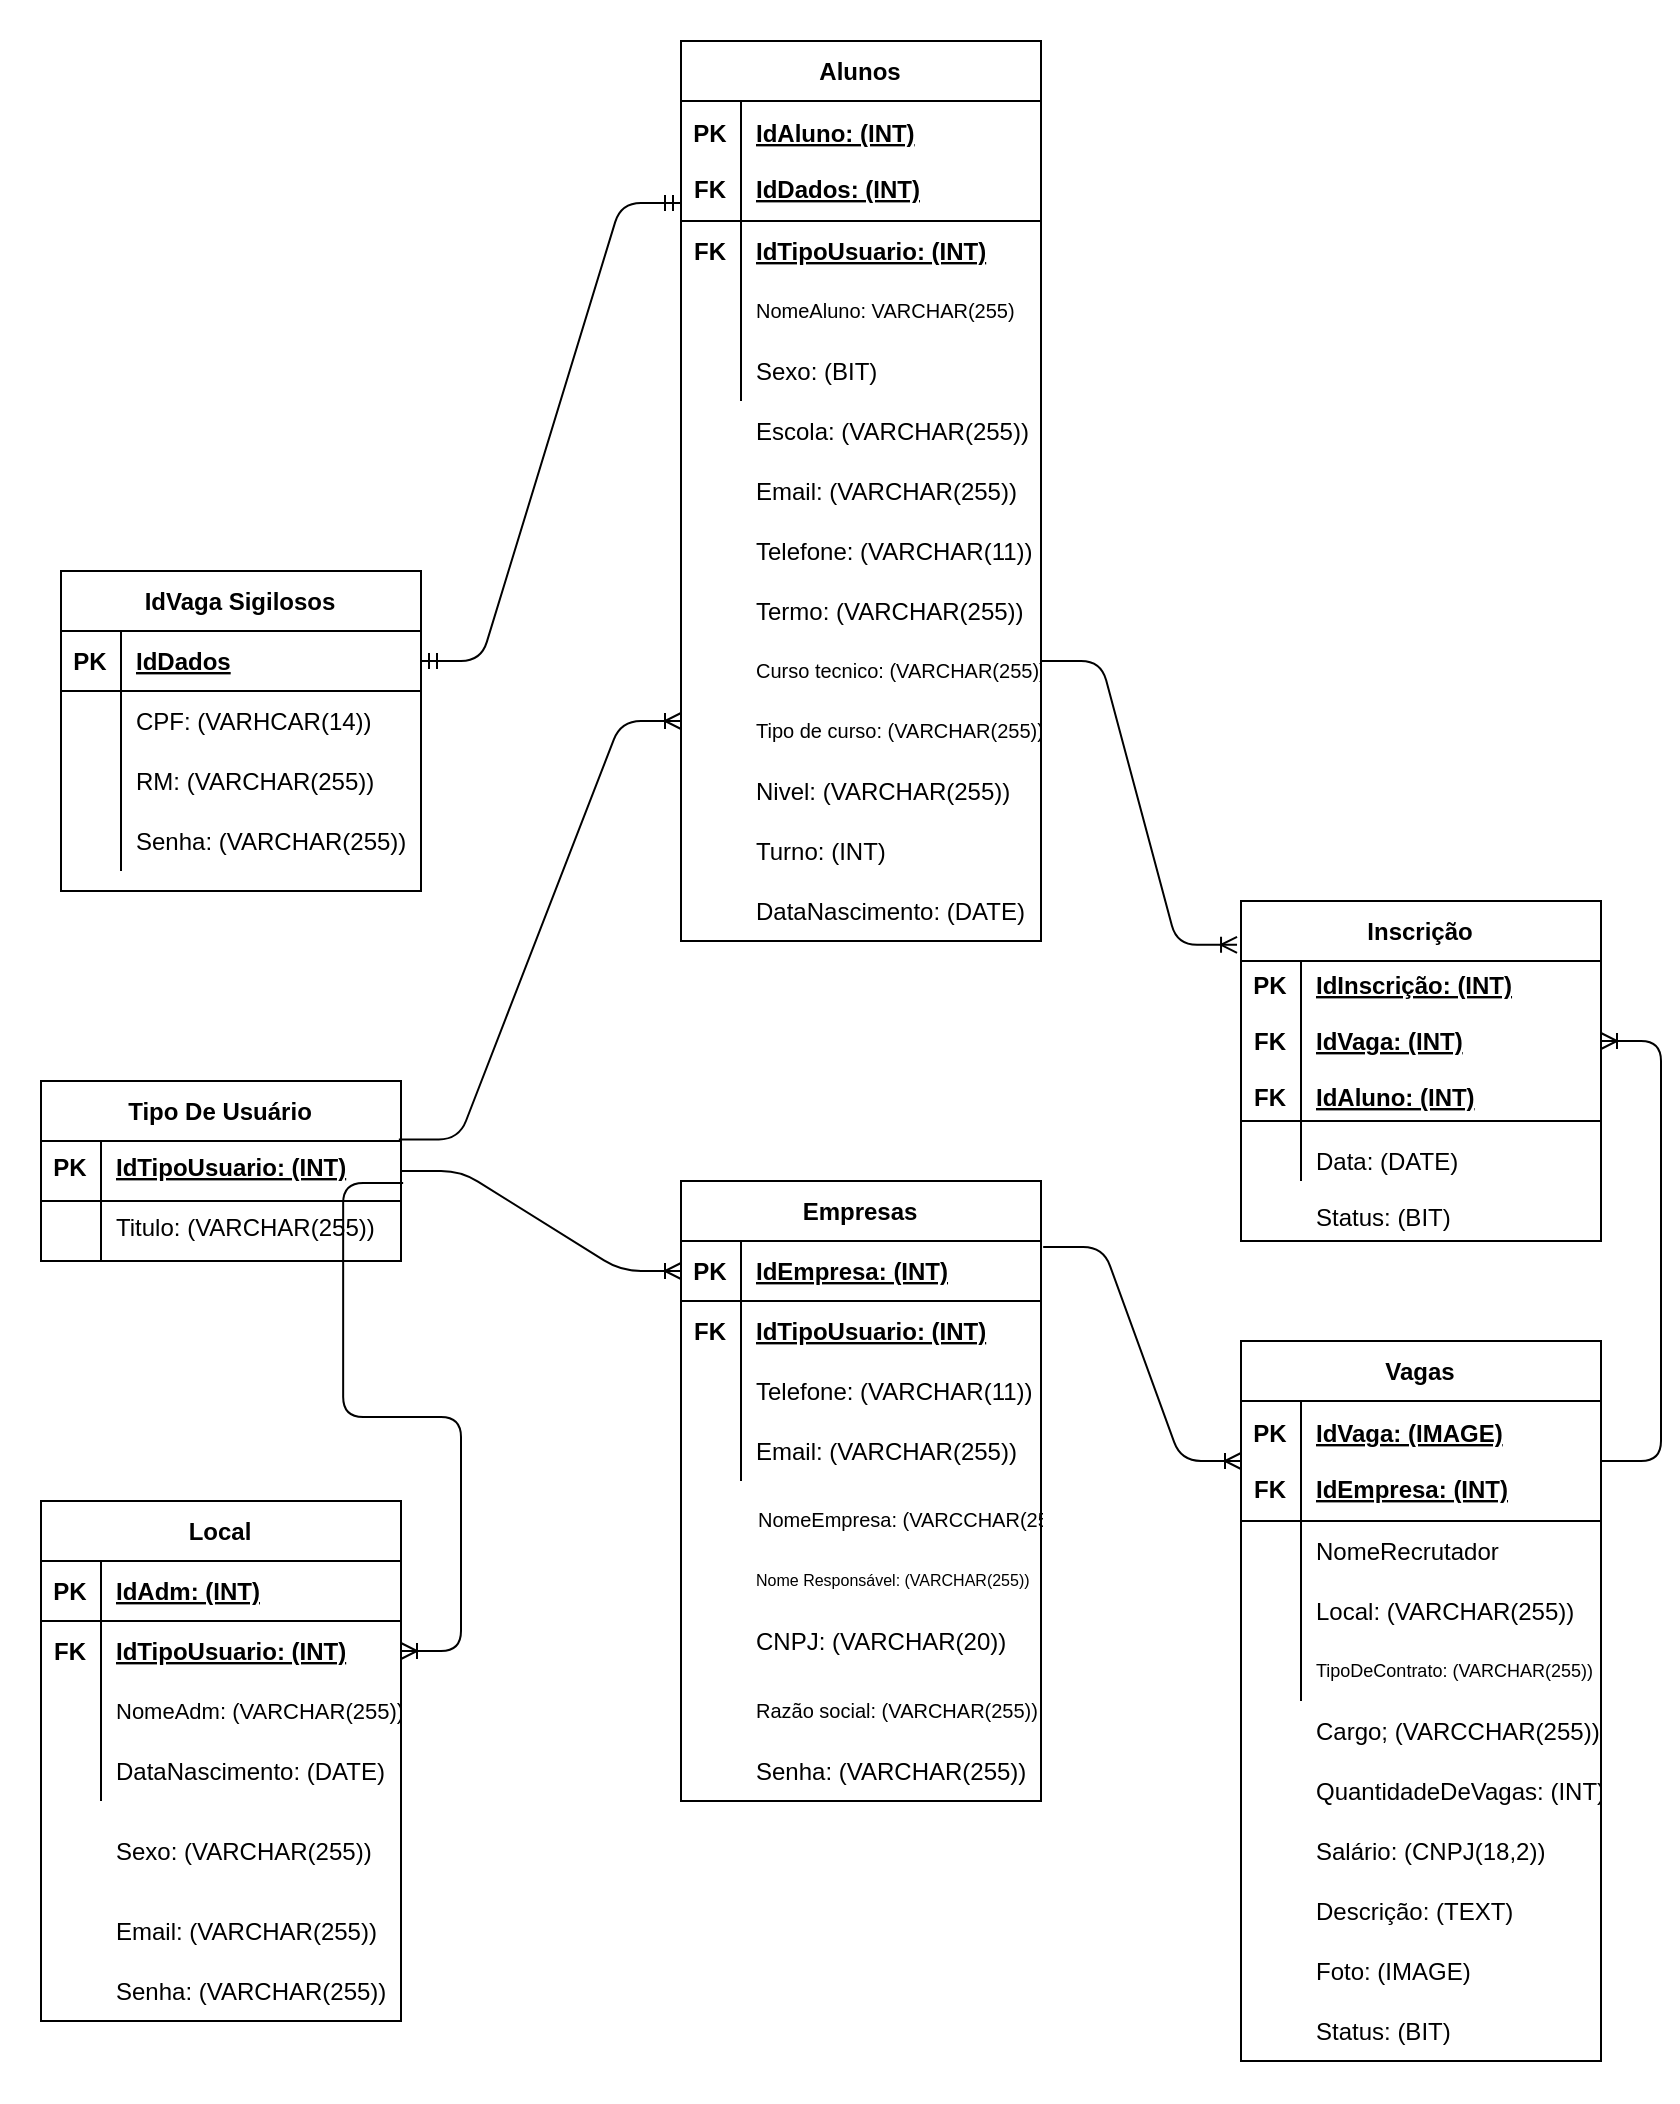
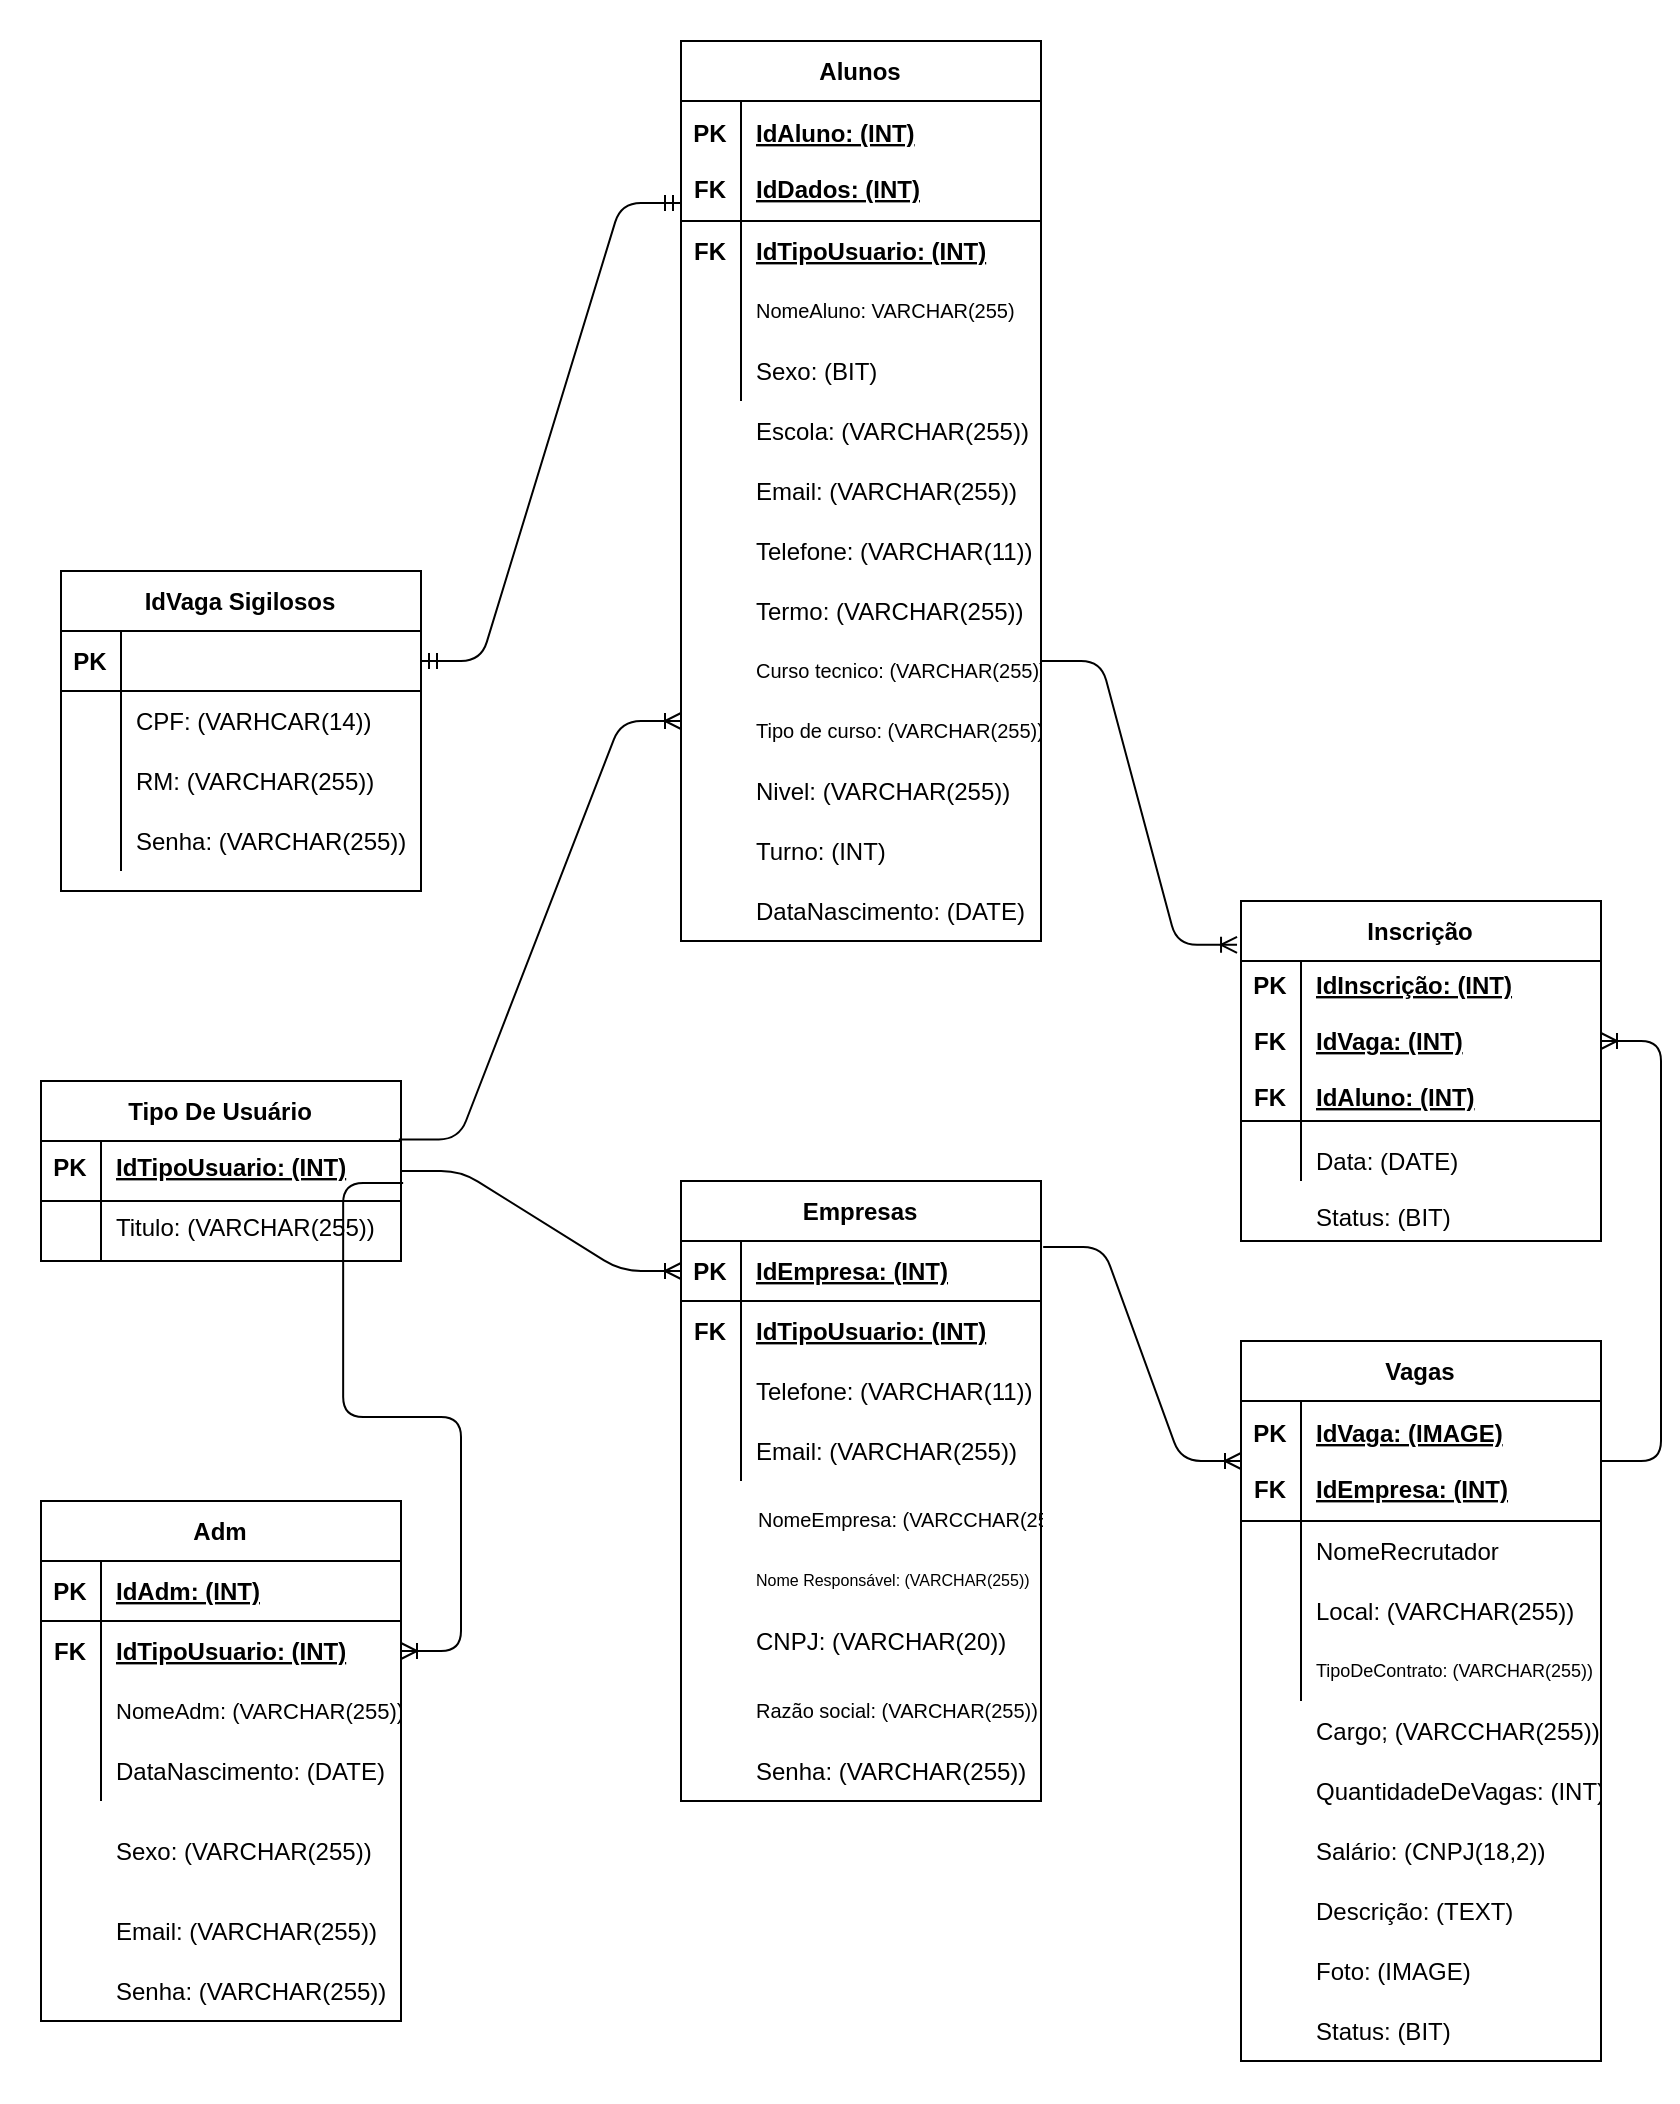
- <mxCell id="9" value="IdDados" style="shape=partialRectangle;connectable=0;fillColor=none;top=0;left=0;bottom=0;right=0;align=left;spacingLeft=6;fontStyle=5;overflow=hidden;" parent="7" vertex="1"><mxGeometry x="30" width="150" height="30" as="geometry" /></mxCell>
- <mxCell id="75" value="Local" style="shape=table;startSize=30;container=1;collapsible=1;childLayout=tableLayout;fixedRows=1;rowLines=0;fontStyle=1;align=center;resizeLast=1;" parent="1" vertex="1"><mxGeometry x="20" y="750" width="180" height="260" as="geometry" /></mxCell>
+ <mxCell id="75" value="Adm" style="shape=table;startSize=30;container=1;collapsible=1;childLayout=tableLayout;fixedRows=1;rowLines=0;fontStyle=1;align=center;resizeLast=1;" parent="1" vertex="1"><mxGeometry x="20" y="750" width="180" height="260" as="geometry" /></mxCell>
